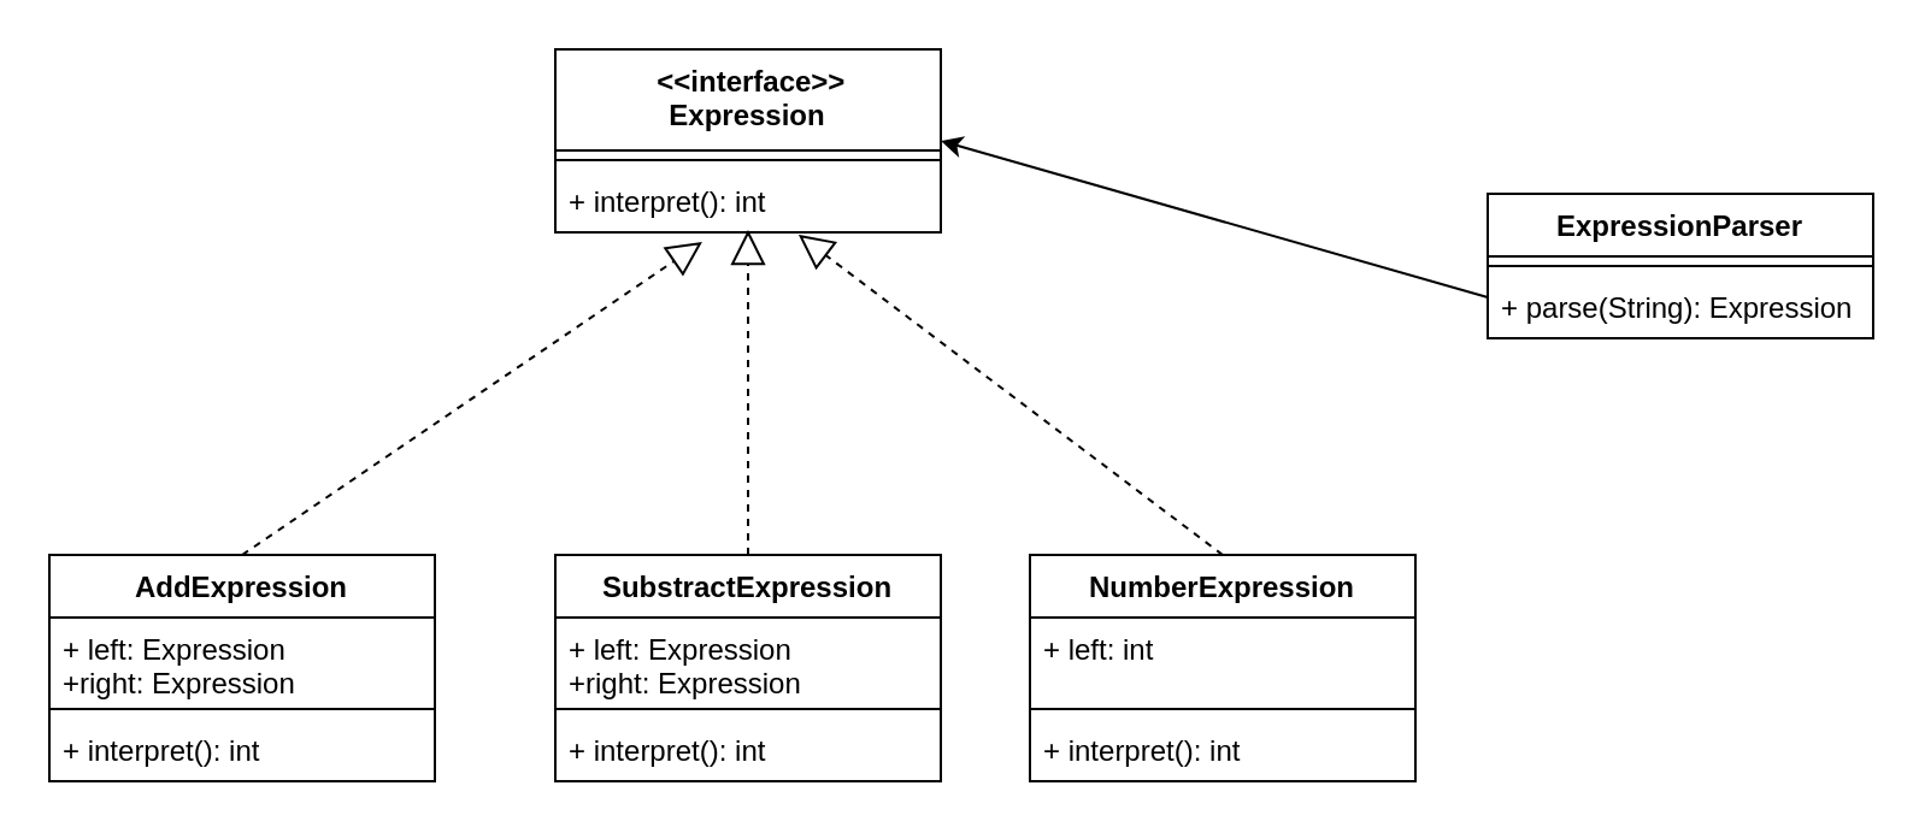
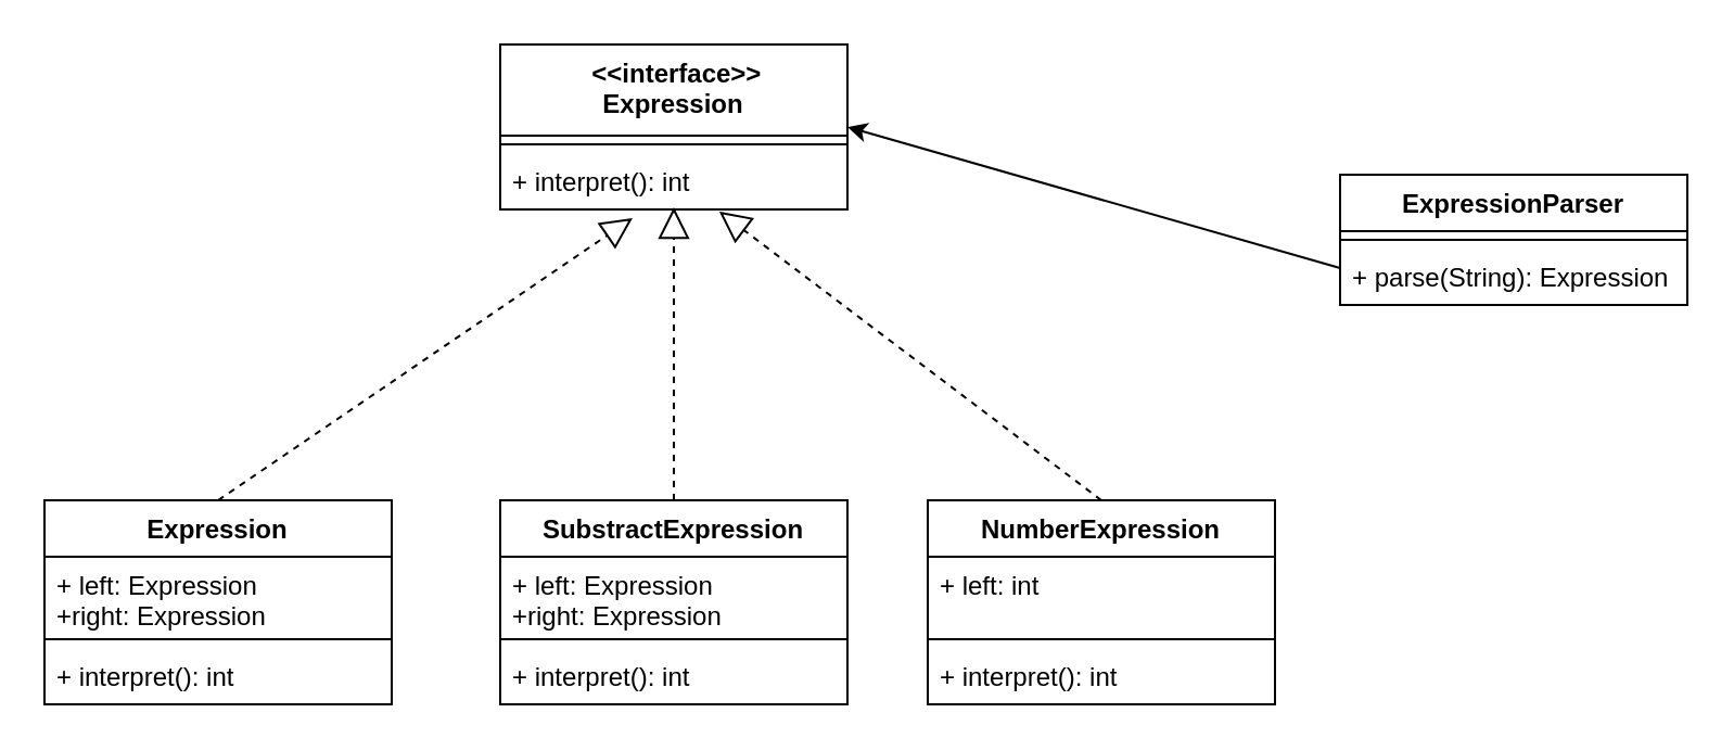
- <mxCell id="5" value="AddExpression" style="swimlane;fontStyle=1;align=center;verticalAlign=top;childLayout=stackLayout;horizontal=1;startSize=26;horizontalStack=0;resizeParent=1;resizeParentMax=0;resizeLast=0;collapsible=1;marginBottom=0;" parent="1" vertex="1"><mxGeometry x="20" y="230" width="160" height="94" as="geometry" /></mxCell>
+ <mxCell id="5" value="Expression" style="swimlane;fontStyle=1;align=center;verticalAlign=top;childLayout=stackLayout;horizontal=1;startSize=26;horizontalStack=0;resizeParent=1;resizeParentMax=0;resizeLast=0;collapsible=1;marginBottom=0;" parent="1" vertex="1"><mxGeometry x="20" y="230" width="160" height="94" as="geometry" /></mxCell>
